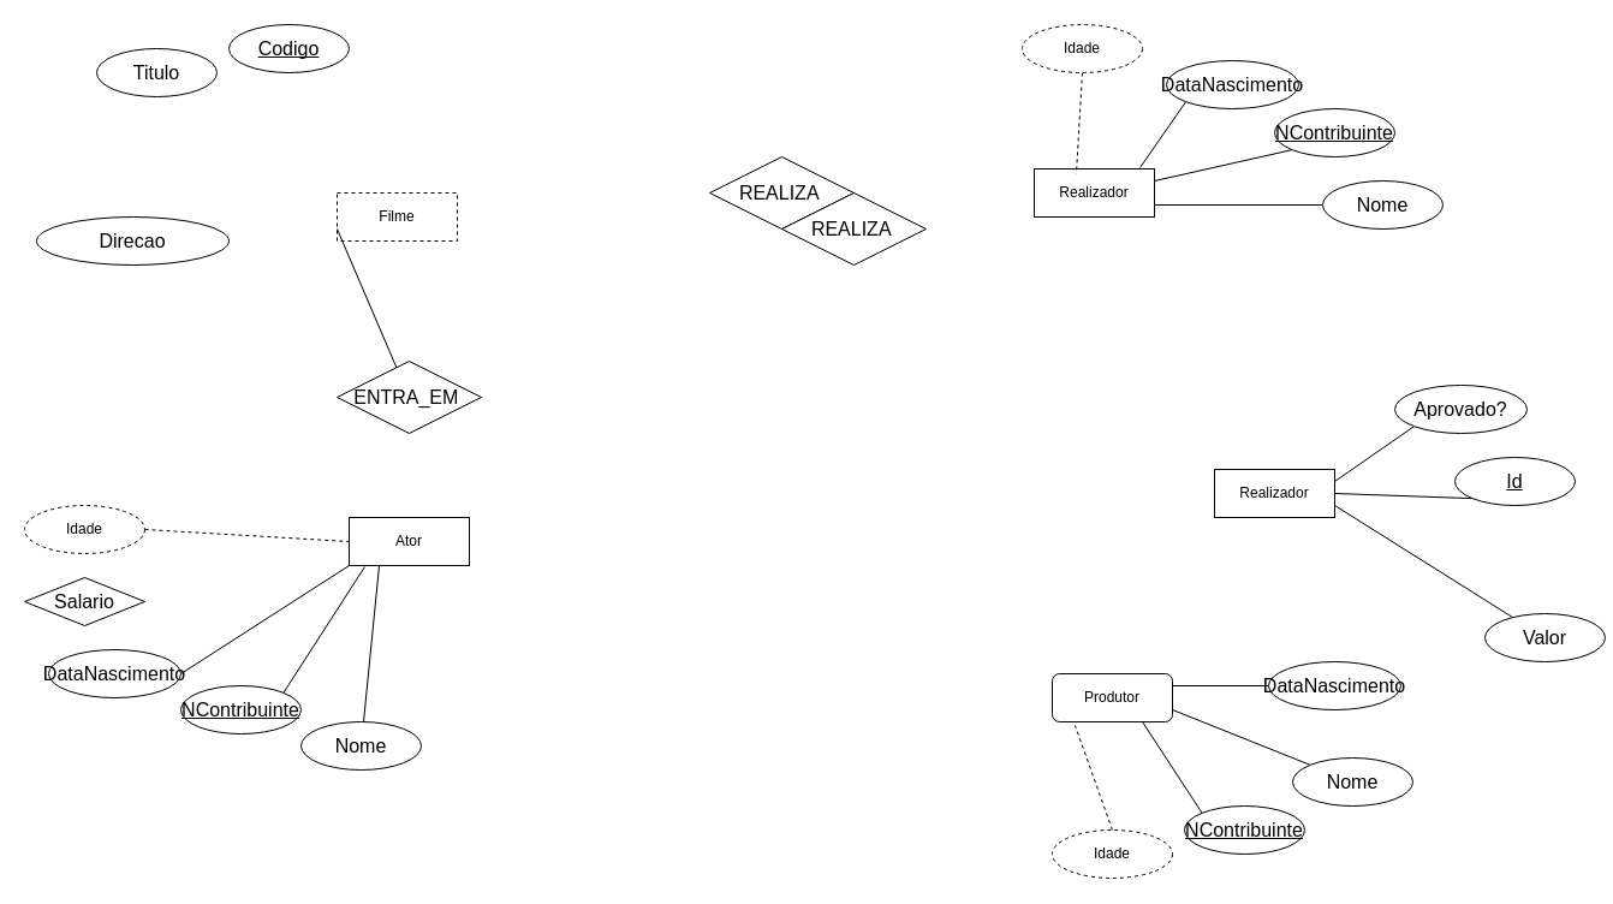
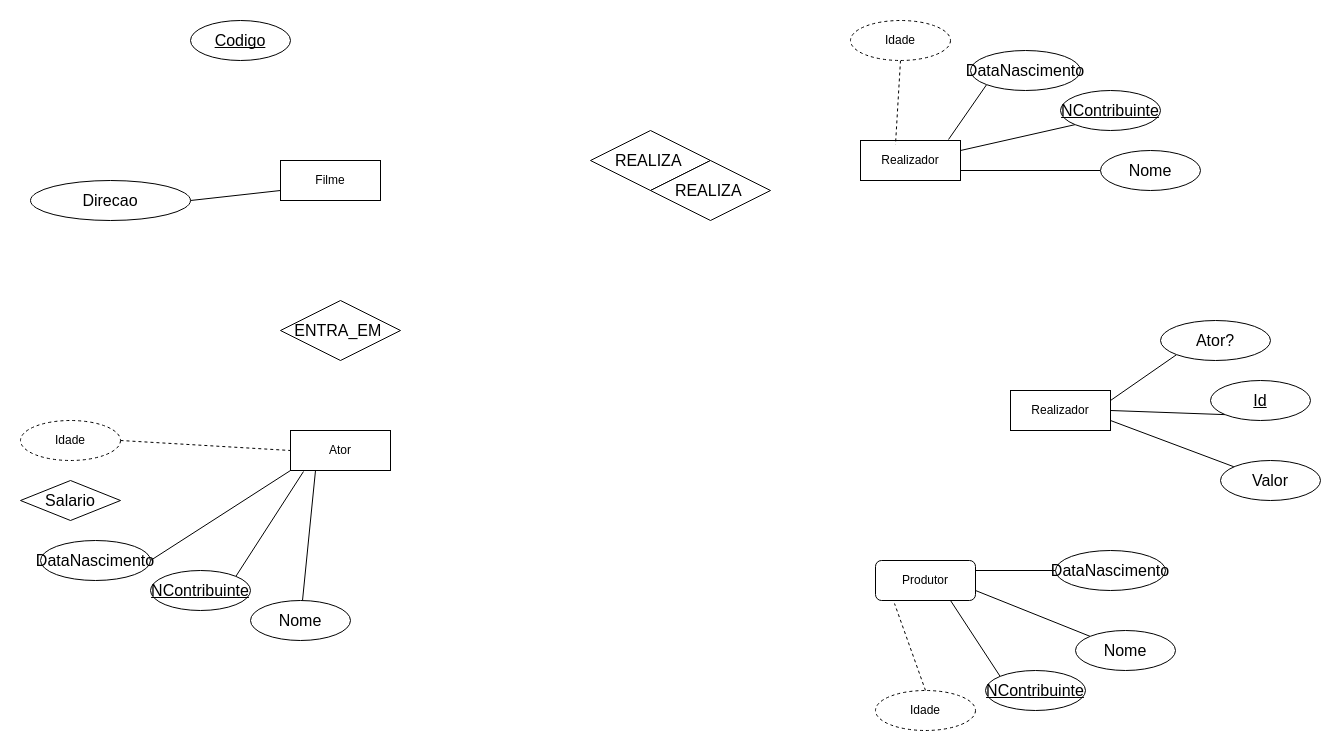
- <mxCell id="4" value="&lt;span style=&quot;font-size:12.0pt;font-family:&amp;quot;Calibri&amp;quot;,sans-serif;&lt;br/&gt;mso-fareast-font-family:Calibri;mso-ansi-language:PT;mso-fareast-language:PT;&lt;br/&gt;mso-bidi-language:AR-SA&quot;&gt;Titulo&lt;/span&gt;" style="ellipse;whiteSpace=wrap;html=1;align=center;" parent="1" vertex="1"><mxGeometry x="80" y="40" width="100" height="40" as="geometry" /></mxCell>
- <mxCell id="2" value="Filme" style="whiteSpace=wrap;html=1;align=center;dashed=1;" parent="1" vertex="1"><mxGeometry x="280" y="160" width="100" height="40" as="geometry" /></mxCell>
+ <mxCell id="2" value="Filme" style="whiteSpace=wrap;html=1;align=center;" parent="1" vertex="1"><mxGeometry x="280" y="160" width="100" height="40" as="geometry" /></mxCell>
- <mxCell id="5" value="" style="endArrow=none;html=1;rounded=0;exitX=0;exitY=0.75;exitDx=0;exitDy=0;" edge="1" parent="1" target="42" source="2"><mxGeometry relative="1" as="geometry"><mxPoint x="470" y="260" as="sourcePoint" /><mxPoint x="339" y="279" as="targetPoint" /></mxGeometry></mxCell>
+ <mxCell id="5" value="" style="endArrow=none;html=1;rounded=0;entryX=1;entryY=0.5;entryDx=0;entryDy=0;exitX=0;exitY=0.75;exitDx=0;exitDy=0;" edge="1" parent="1" target="6" source="2"><mxGeometry relative="1" as="geometry"><mxPoint x="470" y="260" as="sourcePoint" /><mxPoint x="339" y="279" as="targetPoint" /></mxGeometry></mxCell>
- <mxCell id="39" value="&lt;span id=&quot;docs-internal-guid-1d997552-7fff-d104-3208-8e50818a9966&quot;&gt;&lt;span style=&quot;font-size: 12pt; font-family: Calibri, sans-serif; background-color: transparent; font-variant-numeric: normal; font-variant-east-asian: normal; font-variant-alternates: normal; font-variant-position: normal; font-variant-emoji: normal; vertical-align: baseline; white-space-collapse: preserve;&quot;&gt;Aprovado?&lt;/span&gt;&lt;/span&gt;" style="ellipse;whiteSpace=wrap;html=1;align=center;" vertex="1" parent="1"><mxGeometry x="1160" y="320" width="110" height="40" as="geometry" /></mxCell>
+ <mxCell id="39" value="&lt;span id=&quot;docs-internal-guid-1d997552-7fff-d104-3208-8e50818a9966&quot;&gt;&lt;span style=&quot;font-size: 12pt; font-family: Calibri, sans-serif; background-color: transparent; font-variant-numeric: normal; font-variant-east-asian: normal; font-variant-alternates: normal; font-variant-position: normal; font-variant-emoji: normal; vertical-align: baseline; white-space-collapse: preserve;&quot;&gt;Ator?&lt;/span&gt;&lt;/span&gt;" style="ellipse;whiteSpace=wrap;html=1;align=center;" vertex="1" parent="1"><mxGeometry x="1160" y="320" width="110" height="40" as="geometry" /></mxCell>
- <mxCell id="41" value="&lt;span id=&quot;docs-internal-guid-53c1e11a-7fff-c2b4-9d5b-19d702ea0151&quot;&gt;&lt;span style=&quot;font-size: 12pt; font-family: Calibri, sans-serif; background-color: transparent; font-variant-numeric: normal; font-variant-east-asian: normal; font-variant-alternates: normal; font-variant-position: normal; font-variant-emoji: normal; vertical-align: baseline; white-space-collapse: preserve;&quot;&gt;Valor&lt;/span&gt;&lt;/span&gt;" style="ellipse;whiteSpace=wrap;html=1;align=center;" vertex="1" parent="1"><mxGeometry x="1235" y="510" width="100" height="40" as="geometry" /></mxCell>
+ <mxCell id="41" value="&lt;span id=&quot;docs-internal-guid-53c1e11a-7fff-c2b4-9d5b-19d702ea0151&quot;&gt;&lt;span style=&quot;font-size: 12pt; font-family: Calibri, sans-serif; background-color: transparent; font-variant-numeric: normal; font-variant-east-asian: normal; font-variant-alternates: normal; font-variant-position: normal; font-variant-emoji: normal; vertical-align: baseline; white-space-collapse: preserve;&quot;&gt;Valor&lt;/span&gt;&lt;/span&gt;" style="ellipse;whiteSpace=wrap;html=1;align=center;" vertex="1" parent="1"><mxGeometry x="1220" y="460" width="100" height="40" as="geometry" /></mxCell>
